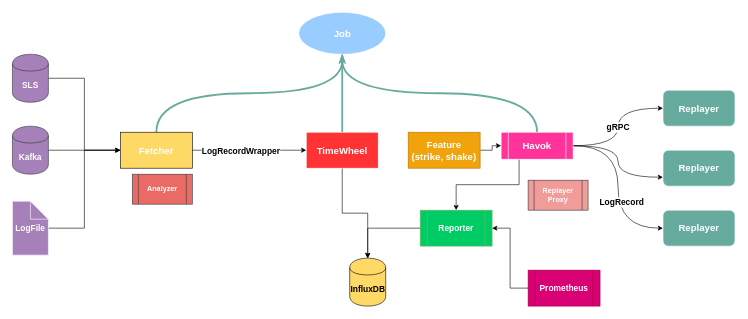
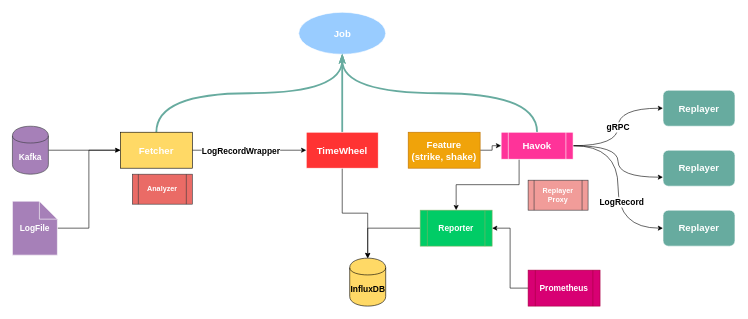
- <mxCell id="8" value="&lt;font color=&quot;#ffffff&quot;&gt;&lt;span style=&quot;font-size: 14px&quot;&gt;&lt;b&gt;SLS&lt;/b&gt;&lt;/span&gt;&lt;/font&gt;" style="shape=cylinder;whiteSpace=wrap;html=1;boundedLbl=1;backgroundOutline=1;strokeColor=#36393d;fillColor=#A680B8;" parent="1" vertex="1"><mxGeometry x="20" y="90" width="60" height="80" as="geometry" /></mxCell>
- <mxCell id="7" style="edgeStyle=orthogonalEdgeStyle;rounded=0;html=1;entryX=0;entryY=0.5;jettySize=auto;orthogonalLoop=1;" parent="1" source="8" target="25" edge="1"><mxGeometry relative="1" as="geometry" /></mxCell>
- <mxCell id="28" value="&lt;font style=&quot;font-size: 14px&quot; color=&quot;#ffffff&quot;&gt;&lt;b&gt;LogFile&lt;/b&gt;&lt;/font&gt;" style="shape=note;whiteSpace=wrap;html=1;backgroundOutline=1;strokeColor=#FFFFFF;fillColor=#A680B8;gradientColor=none;" parent="1" vertex="1"><mxGeometry x="20" y="335" width="60" height="90" as="geometry" /></mxCell>
+ <mxCell id="28" value="&lt;font style=&quot;font-size: 14px&quot; color=&quot;#ffffff&quot;&gt;&lt;b&gt;LogFile&lt;/b&gt;&lt;/font&gt;" style="shape=note;whiteSpace=wrap;html=1;backgroundOutline=1;strokeColor=#FFFFFF;fillColor=#A680B8;gradientColor=none;" parent="1" vertex="1"><mxGeometry x="20" y="335" width="75" height="90" as="geometry" /></mxCell>
